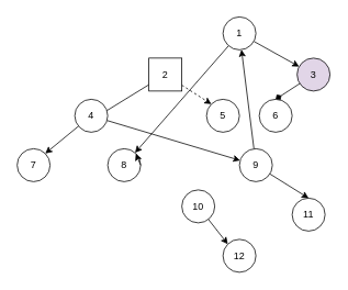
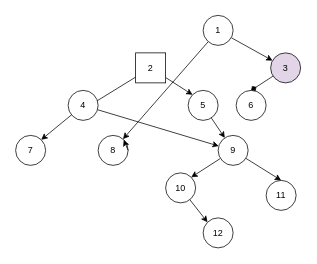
- <mxCell id="3" style="edgeStyle=none;html=1;entryX=0;entryY=0;entryDx=0;entryDy=0;dashed=1;" edge="1" parent="1" source="4" target="14"><mxGeometry relative="1" as="geometry" /></mxCell>
+ <mxCell id="3" style="edgeStyle=none;html=1;entryX=0;entryY=0;entryDx=0;entryDy=0;" edge="1" parent="1" source="4" target="14"><mxGeometry relative="1" as="geometry" /></mxCell>
- <mxCell id="15" style="edgeStyle=none;html=1;" edge="1" parent="1" source="17" target="7"><mxGeometry relative="1" as="geometry" /></mxCell>
+ <mxCell id="15" style="edgeStyle=none;html=1;entryX=1;entryY=0;entryDx=0;entryDy=0;" edge="1" parent="1" source="17" target="20"><mxGeometry relative="1" as="geometry" /></mxCell>
+ <mxCell id="13" style="edgeStyle=none;html=1;" edge="1" parent="1" source="14" target="17"><mxGeometry relative="1" as="geometry" /></mxCell>
